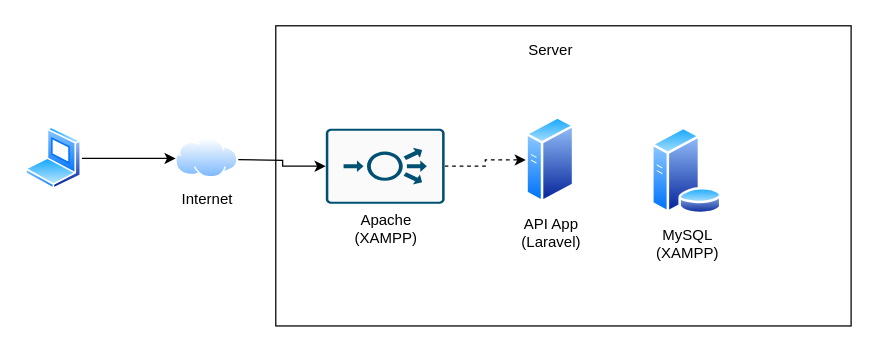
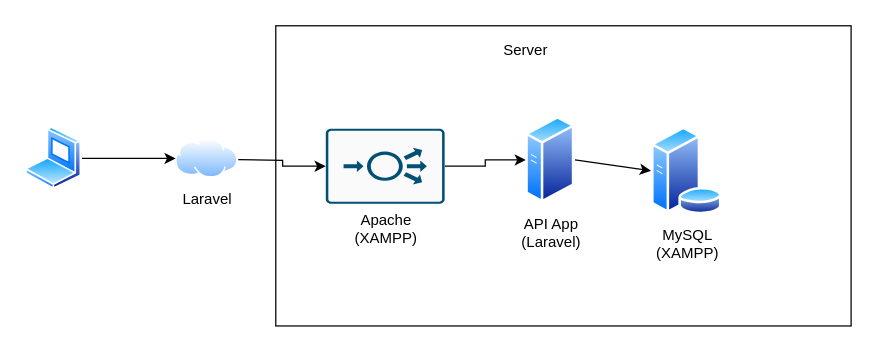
- <mxCell id="11" value="Server" style="text;html=1;strokeColor=none;fillColor=none;align=center;verticalAlign=middle;whiteSpace=wrap;rounded=0;" vertex="1" parent="1"><mxGeometry x="394.6" y="30" width="90" height="20" as="geometry" /></mxCell>
+ <mxCell id="11" value="Server" style="text;html=1;strokeColor=none;fillColor=none;align=center;verticalAlign=middle;whiteSpace=wrap;rounded=0;" vertex="1" parent="1"><mxGeometry x="374.6" y="30" width="90" height="20" as="geometry" /></mxCell>
+ <mxCell id="12" value="" style="endArrow=classic;html=1;fontSize=18;exitX=1;exitY=0.5;exitDx=0;exitDy=0;entryX=0;entryY=0.5;entryDx=0;entryDy=0;" edge="1" parent="1" source="9" target="10"><mxGeometry width="50" height="50" relative="1" as="geometry"><mxPoint x="90" y="340" as="sourcePoint" /><mxPoint x="140" y="290" as="targetPoint" /></mxGeometry></mxCell>
- <mxCell id="4" value="" style="edgeStyle=orthogonalEdgeStyle;rounded=0;orthogonalLoop=1;jettySize=auto;html=1;dashed=1;" edge="1" parent="1" source="5" target="9"><mxGeometry relative="1" as="geometry" /></mxCell>
+ <mxCell id="4" value="" style="edgeStyle=orthogonalEdgeStyle;rounded=0;orthogonalLoop=1;jettySize=auto;html=1;" edge="1" parent="1" source="5" target="9"><mxGeometry relative="1" as="geometry" /></mxCell>
- <mxCell id="6" value="Internet" style="aspect=fixed;perimeter=ellipsePerimeter;html=1;align=center;shadow=0;dashed=0;spacingTop=3;image;image=img/lib/active_directory/internet_cloud.svg;" vertex="1" parent="1"><mxGeometry x="140" y="110.25" width="50" height="31.5" as="geometry" /></mxCell>
+ <mxCell id="6" value="Laravel" style="aspect=fixed;perimeter=ellipsePerimeter;html=1;align=center;shadow=0;dashed=0;spacingTop=3;image;image=img/lib/active_directory/internet_cloud.svg;" vertex="1" parent="1"><mxGeometry x="140" y="110.25" width="50" height="31.5" as="geometry" /></mxCell>
